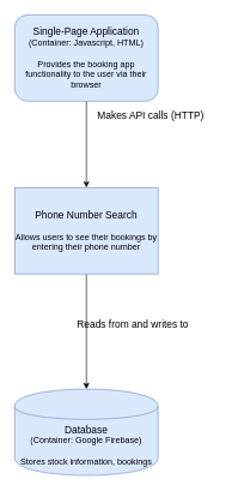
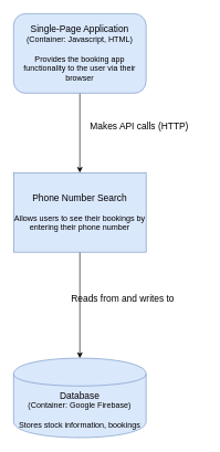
- <mxCell id="6" value="&lt;font style=&quot;font-size: 14px&quot;&gt;Makes API calls (HTTP)&lt;/font&gt;" style="text;html=1;strokeColor=none;fillColor=none;align=center;verticalAlign=middle;whiteSpace=wrap;rounded=0;" vertex="1" parent="1"><mxGeometry x="110" y="150" width="200" height="20" as="geometry" /></mxCell>
+ <mxCell id="6" value="&lt;font style=&quot;font-size: 14px&quot;&gt;Makes API calls (HTTP)&lt;/font&gt;" style="text;html=1;strokeColor=none;fillColor=none;align=center;verticalAlign=middle;whiteSpace=wrap;rounded=0;" vertex="1" parent="1"><mxGeometry x="110" y="180" width="200" height="20" as="geometry" /></mxCell>
